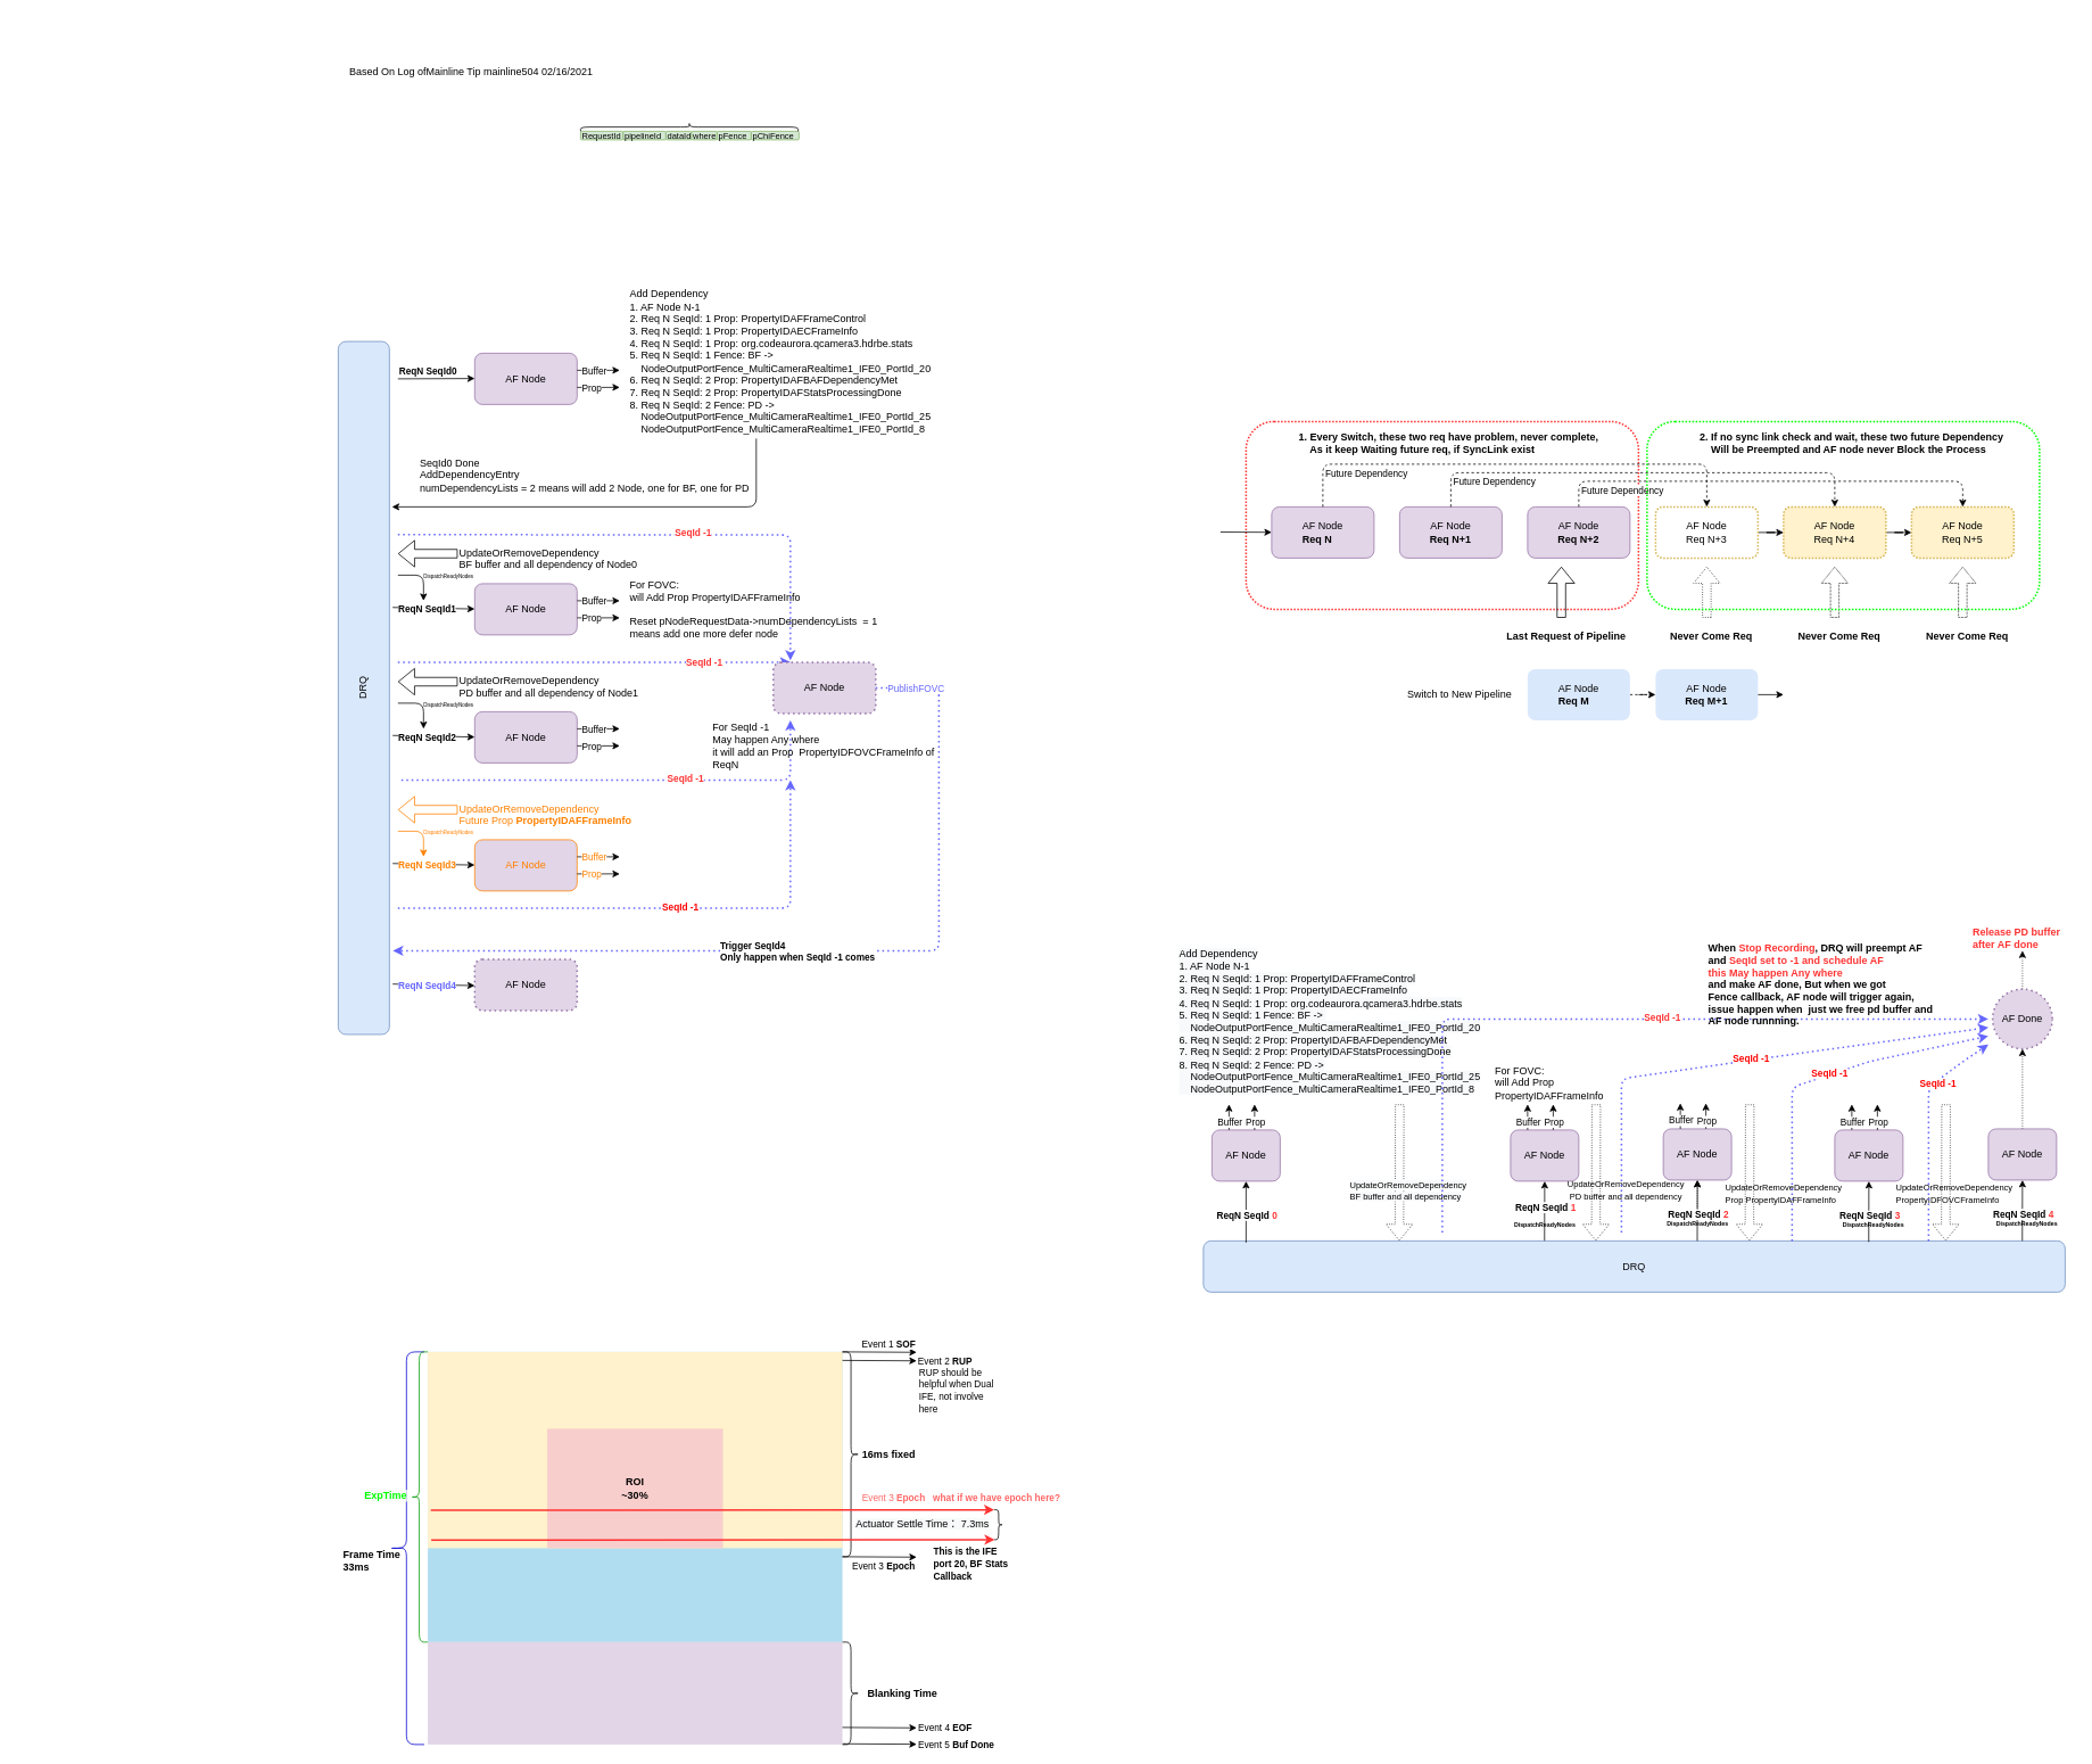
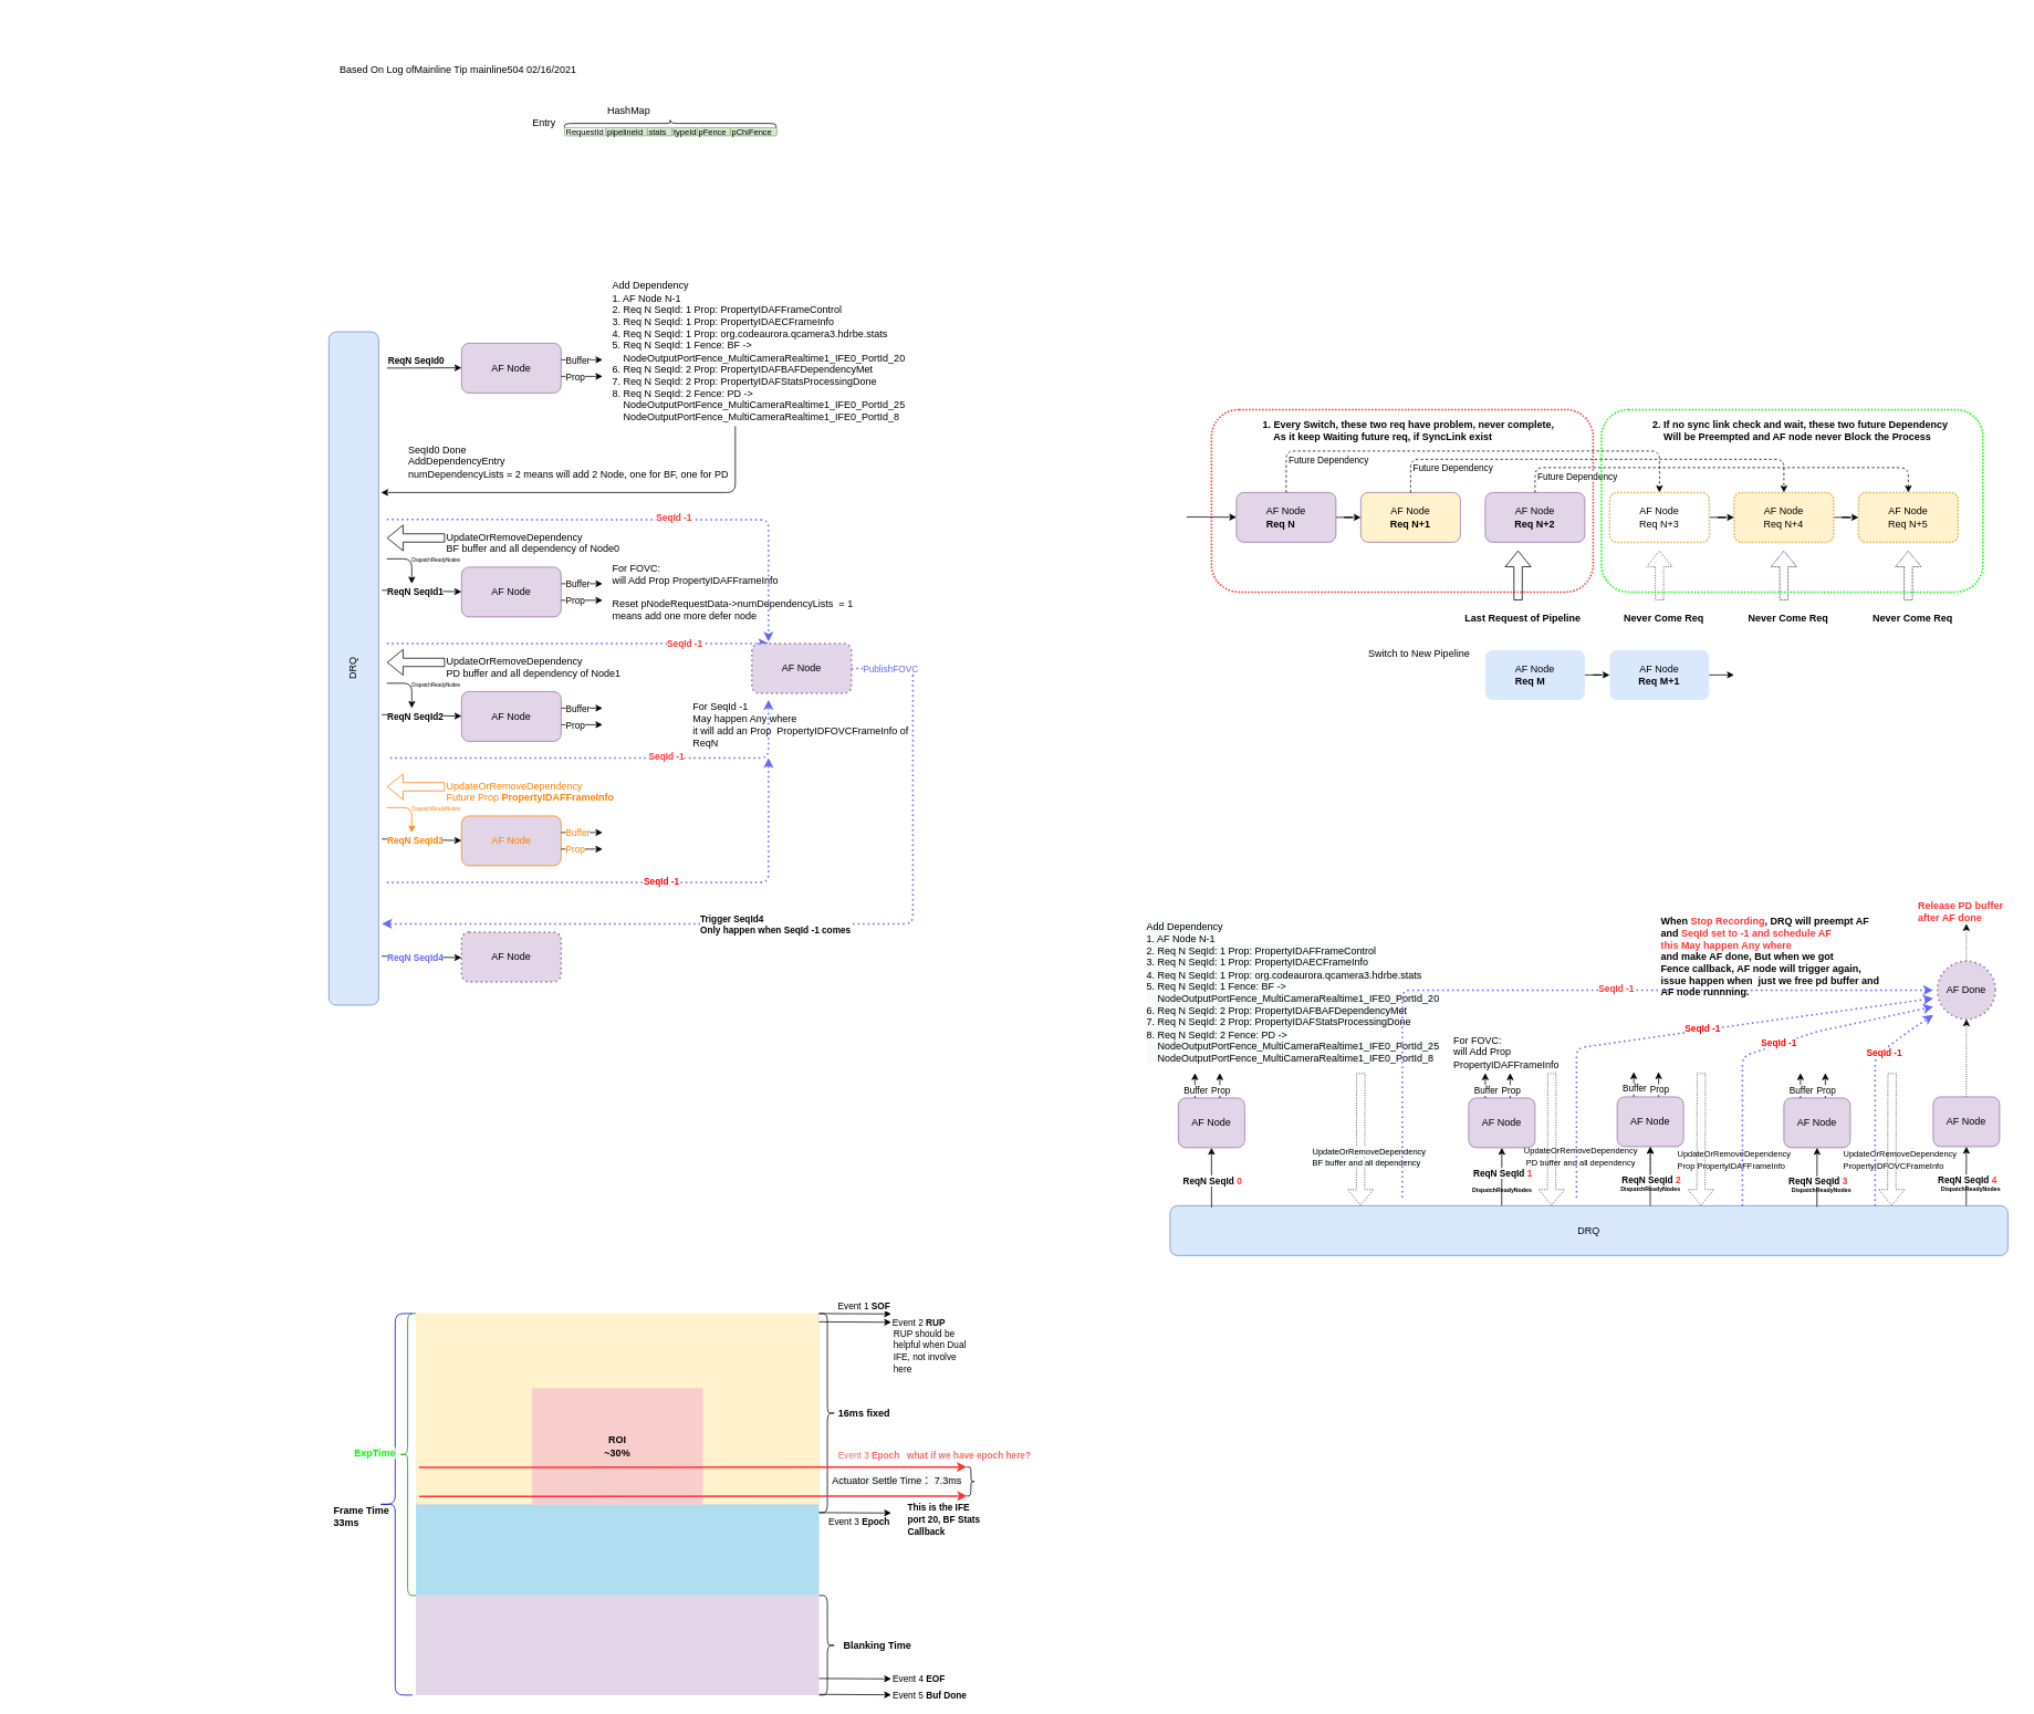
+ <mxCell id="77" value="HashMap&amp;nbsp;" style="text;html=1;align=center;verticalAlign=middle;resizable=0;points=[];autosize=1;" parent="1" vertex="1"><mxGeometry x="724" y="123" width="70" height="20" as="geometry" /></mxCell>
+ <mxCell id="78" value="Entry" style="text;html=1;align=center;verticalAlign=middle;resizable=0;points=[];autosize=1;" parent="1" vertex="1"><mxGeometry x="635" y="138" width="40" height="20" as="geometry" /></mxCell>
- <mxCell id="70" value="&lt;font style=&quot;font-size: 10px&quot;&gt;RequestId&lt;/font&gt;" style="rounded=1;whiteSpace=wrap;html=1;fillColor=#d5e8d4;strokeColor=#82b366;align=left;" parent="69" vertex="1"><mxGeometry width="50" height="10" as="geometry" /></mxCell>
+ <mxCell id="70" value="&lt;font style=&quot;font-size: 10px&quot;&gt;RequestId&lt;/font&gt;" style="rounded=1;whiteSpace=wrap;html=1;fillColor=#f5f5f5;strokeColor=#82b366;align=left;" parent="69" vertex="1"><mxGeometry width="50" height="10" as="geometry" /></mxCell>
- <mxCell id="72" value="&lt;font style=&quot;font-size: 10px&quot;&gt;dataId&lt;/font&gt;" style="rounded=1;whiteSpace=wrap;html=1;fillColor=#d5e8d4;strokeColor=#82b366;align=left;" parent="69" vertex="1"><mxGeometry x="100" width="30" height="10" as="geometry" /></mxCell>
+ <mxCell id="72" value="&lt;font style=&quot;font-size: 10px&quot;&gt;stats&lt;/font&gt;" style="rounded=1;whiteSpace=wrap;html=1;fillColor=#d5e8d4;strokeColor=#82b366;align=left;" parent="69" vertex="1"><mxGeometry x="100" width="30" height="10" as="geometry" /></mxCell>
- <mxCell id="73" value="&lt;font style=&quot;font-size: 10px&quot;&gt;where&lt;/font&gt;" style="rounded=1;whiteSpace=wrap;html=1;fillColor=#d5e8d4;strokeColor=#82b366;align=left;" parent="69" vertex="1"><mxGeometry x="130" width="30" height="10" as="geometry" /></mxCell>
+ <mxCell id="73" value="&lt;font style=&quot;font-size: 10px&quot;&gt;typeId&lt;/font&gt;" style="rounded=1;whiteSpace=wrap;html=1;fillColor=#d5e8d4;strokeColor=#82b366;align=left;" parent="69" vertex="1"><mxGeometry x="130" width="30" height="10" as="geometry" /></mxCell>
+ <mxCell id="79" value="" style="edgeStyle=orthogonalEdgeStyle;rounded=0;orthogonalLoop=1;jettySize=auto;html=1;" parent="1" source="80" target="81" edge="1"><mxGeometry relative="1" as="geometry" /></mxCell>
- <mxCell id="81" value="AF Node&lt;br&gt;&lt;div style=&quot;text-align: left&quot;&gt;&lt;b&gt;Req N+1&lt;/b&gt;&lt;/div&gt;" style="rounded=1;whiteSpace=wrap;html=1;fillColor=#e1d5e7;strokeColor=#9673a6;" parent="1" vertex="1"><mxGeometry x="1640" y="593" width="120" height="60" as="geometry" /></mxCell>
+ <mxCell id="81" value="AF Node&lt;br&gt;&lt;div style=&quot;text-align: left&quot;&gt;&lt;b&gt;Req N+1&lt;/b&gt;&lt;/div&gt;" style="rounded=1;whiteSpace=wrap;html=1;fillColor=#fff2cc;strokeColor=#9673a6;" parent="1" vertex="1"><mxGeometry x="1640" y="593" width="120" height="60" as="geometry" /></mxCell>
- <mxCell id="139" value="Switch to New Pipeline" style="text;html=1;align=center;verticalAlign=middle;resizable=0;points=[];autosize=1;" vertex="1" parent="1"><mxGeometry x="1640" y="803" width="140" height="20" as="geometry" /></mxCell>
+ <mxCell id="139" value="Switch to New Pipeline" style="text;html=1;align=center;verticalAlign=middle;resizable=0;points=[];autosize=1;" vertex="1" parent="1"><mxGeometry x="1640" y="778" width="140" height="20" as="geometry" /></mxCell>
- <mxCell id="135" value="" style="edgeStyle=orthogonalEdgeStyle;rounded=0;orthogonalLoop=1;jettySize=auto;html=1;fontStyle=1;dashed=1;" edge="1" parent="1" source="136" target="137"><mxGeometry relative="1" as="geometry" /></mxCell>
+ <mxCell id="135" value="" style="edgeStyle=orthogonalEdgeStyle;rounded=0;orthogonalLoop=1;jettySize=auto;html=1;fontStyle=1" edge="1" parent="1" source="136" target="137"><mxGeometry relative="1" as="geometry" /></mxCell>
